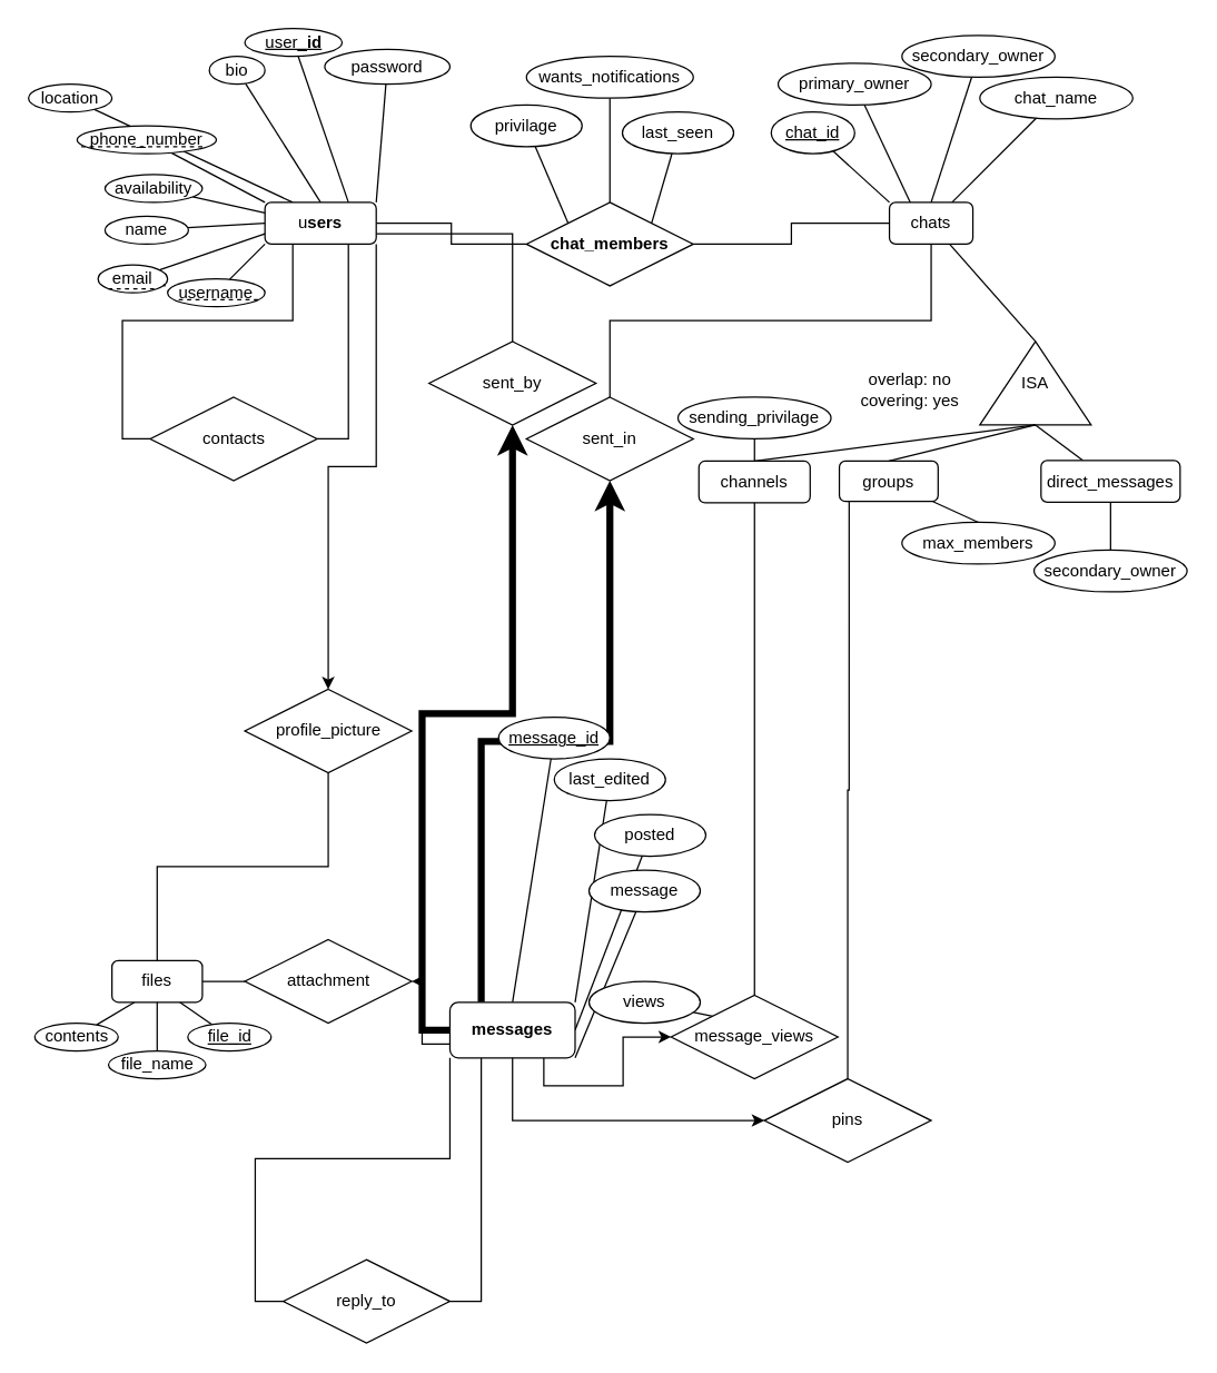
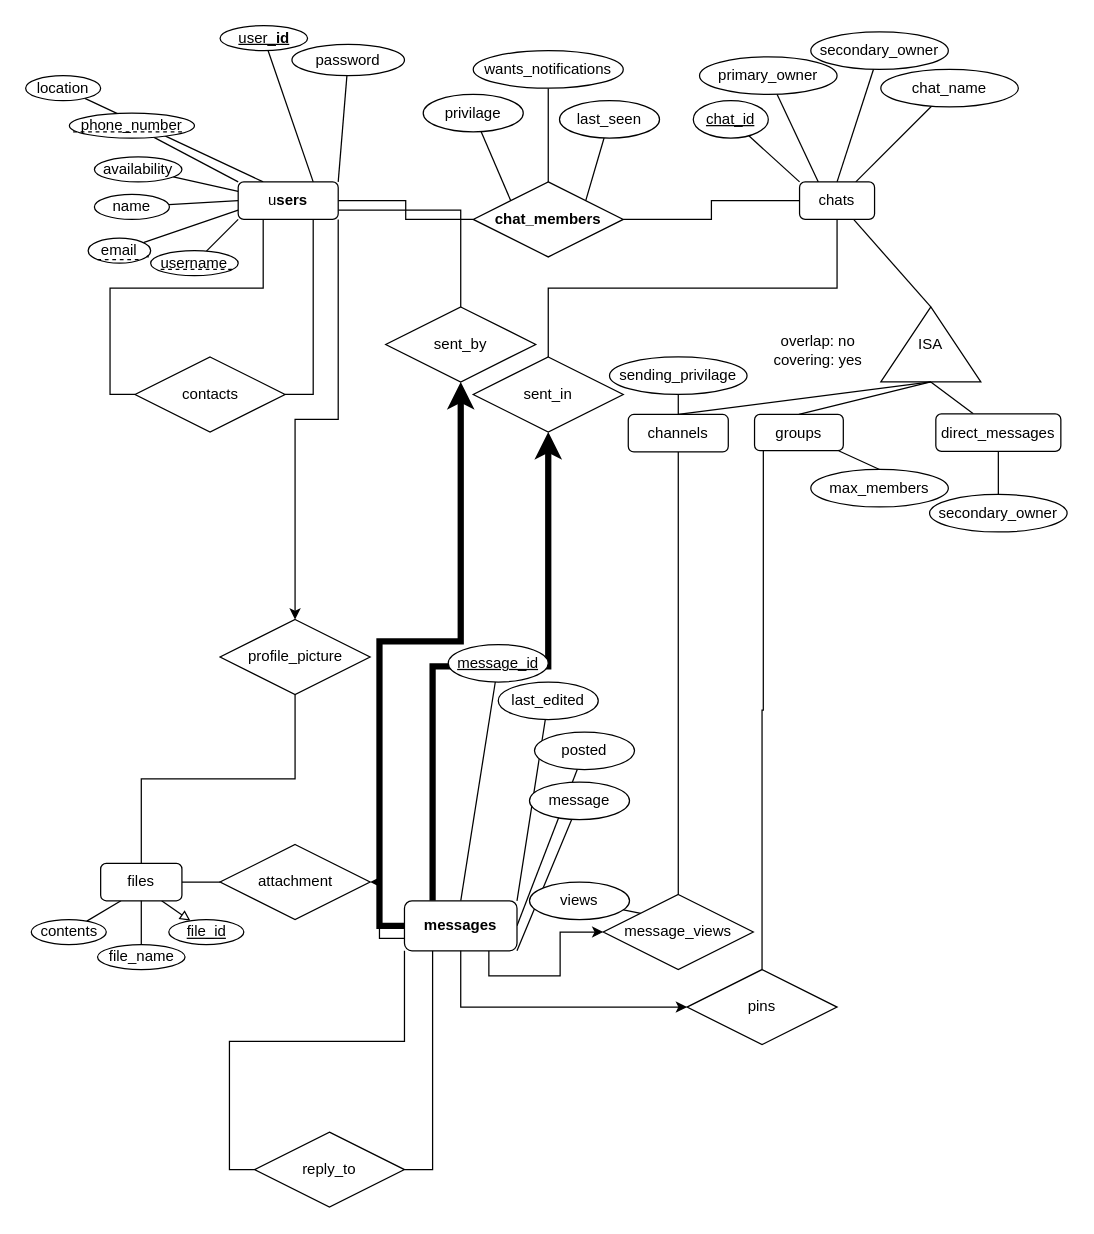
- <mxCell id="25" value="bio" style="ellipse;whiteSpace=wrap;html=1;" parent="1" vertex="1"><mxGeometry x="150" y="40" width="40" height="20" as="geometry" /></mxCell>
- <mxCell id="9" style="rounded=0;orthogonalLoop=1;jettySize=auto;html=1;exitX=0.5;exitY=0;exitDx=0;exitDy=0;endArrow=none;endFill=0;" parent="1" source="22" target="25" edge="1"><mxGeometry relative="1" as="geometry" /></mxCell>
- <mxCell id="61" style="rounded=0;orthogonalLoop=1;jettySize=auto;html=1;exitX=0.75;exitY=1;exitDx=0;exitDy=0;endArrow=none;endFill=0;" parent="1" source="62" target="63" edge="1"><mxGeometry relative="1" as="geometry" /></mxCell>
+ <mxCell id="61" style="rounded=0;orthogonalLoop=1;jettySize=auto;html=1;exitX=0.75;exitY=1;exitDx=0;exitDy=0;endArrow=block;endFill=0;" parent="1" source="62" target="63" edge="1"><mxGeometry relative="1" as="geometry" /></mxCell>
